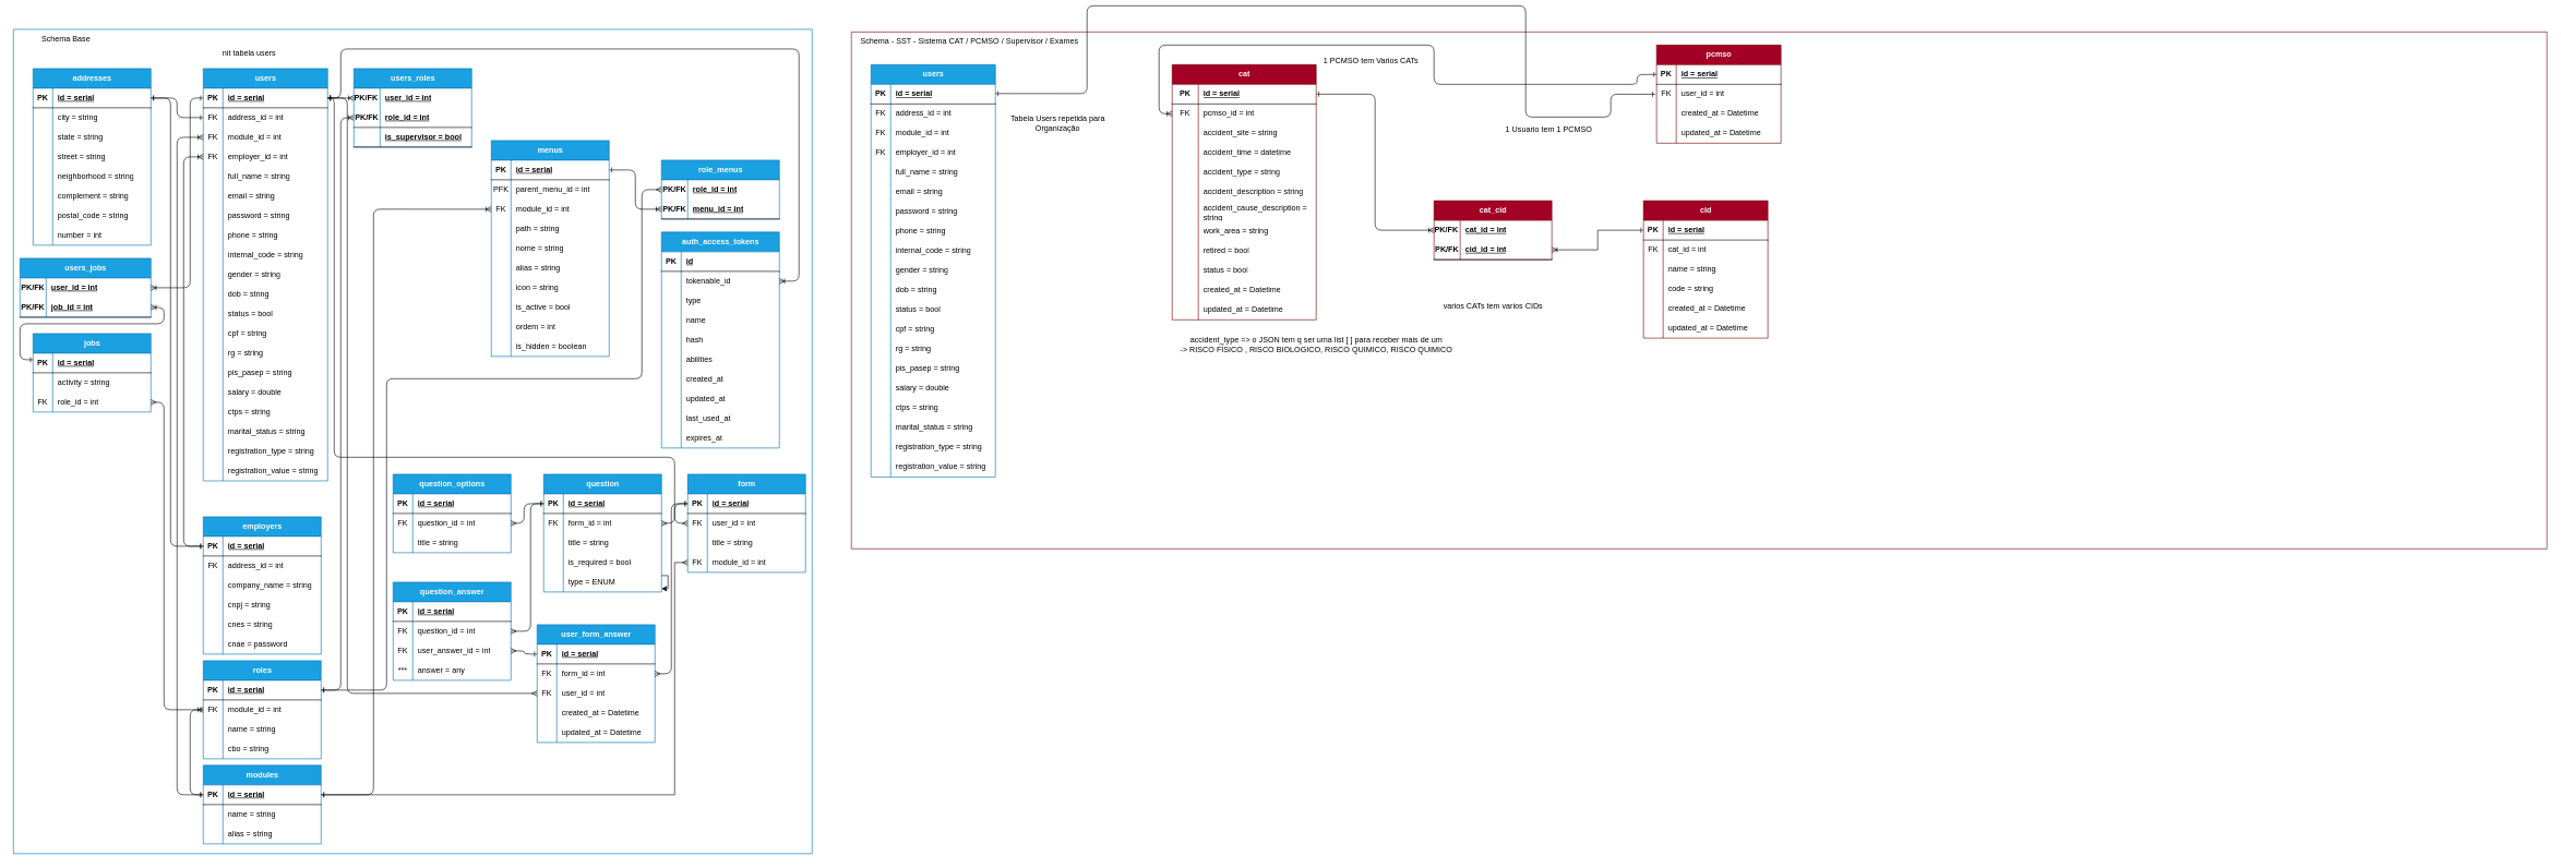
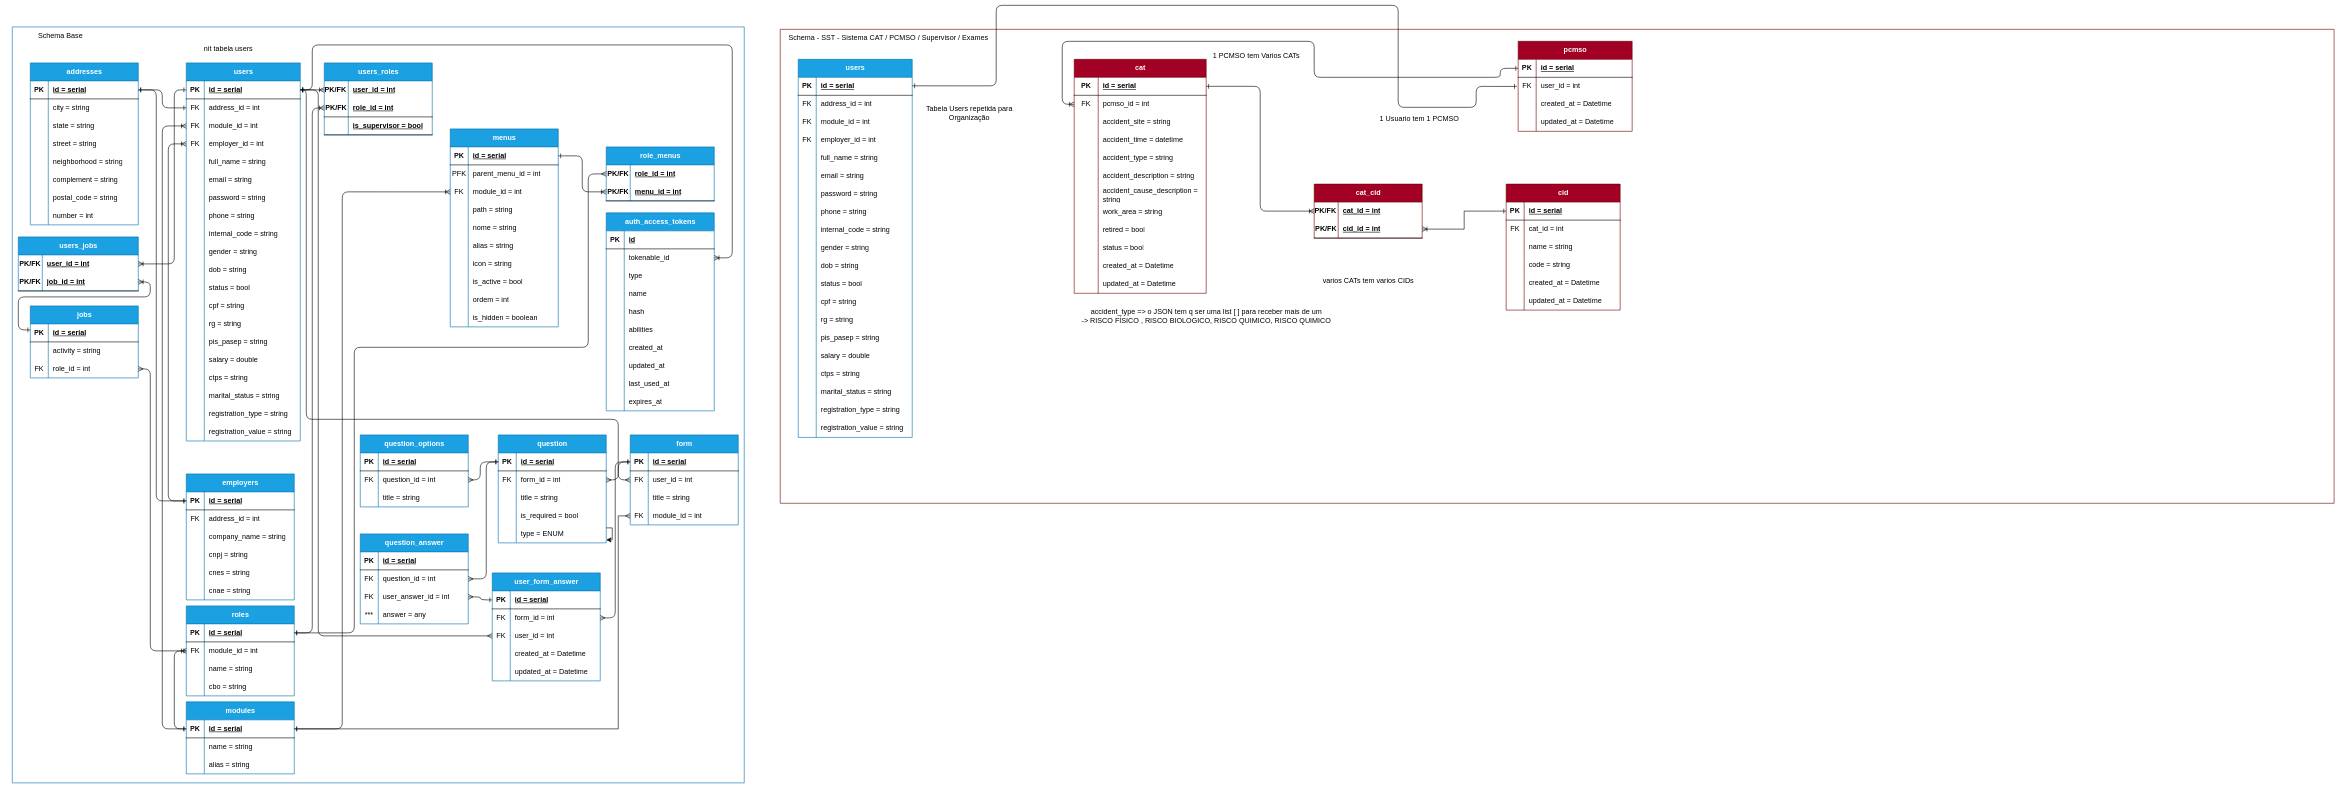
- <mxCell id="378" value="cnae = password" style="shape=partialRectangle;connectable=0;fillColor=none;top=0;left=0;bottom=0;right=0;align=left;spacingLeft=6;overflow=hidden;whiteSpace=wrap;html=1;" parent="376" vertex="1"><mxGeometry x="30" width="150" height="30" as="geometry"><mxRectangle width="150" height="30" as="alternateBounds" /></mxGeometry></mxCell>
+ <mxCell id="378" value="cnae = string" style="shape=partialRectangle;connectable=0;fillColor=none;top=0;left=0;bottom=0;right=0;align=left;spacingLeft=6;overflow=hidden;whiteSpace=wrap;html=1;" parent="376" vertex="1"><mxGeometry x="30" width="150" height="30" as="geometry"><mxRectangle width="150" height="30" as="alternateBounds" /></mxGeometry></mxCell>
